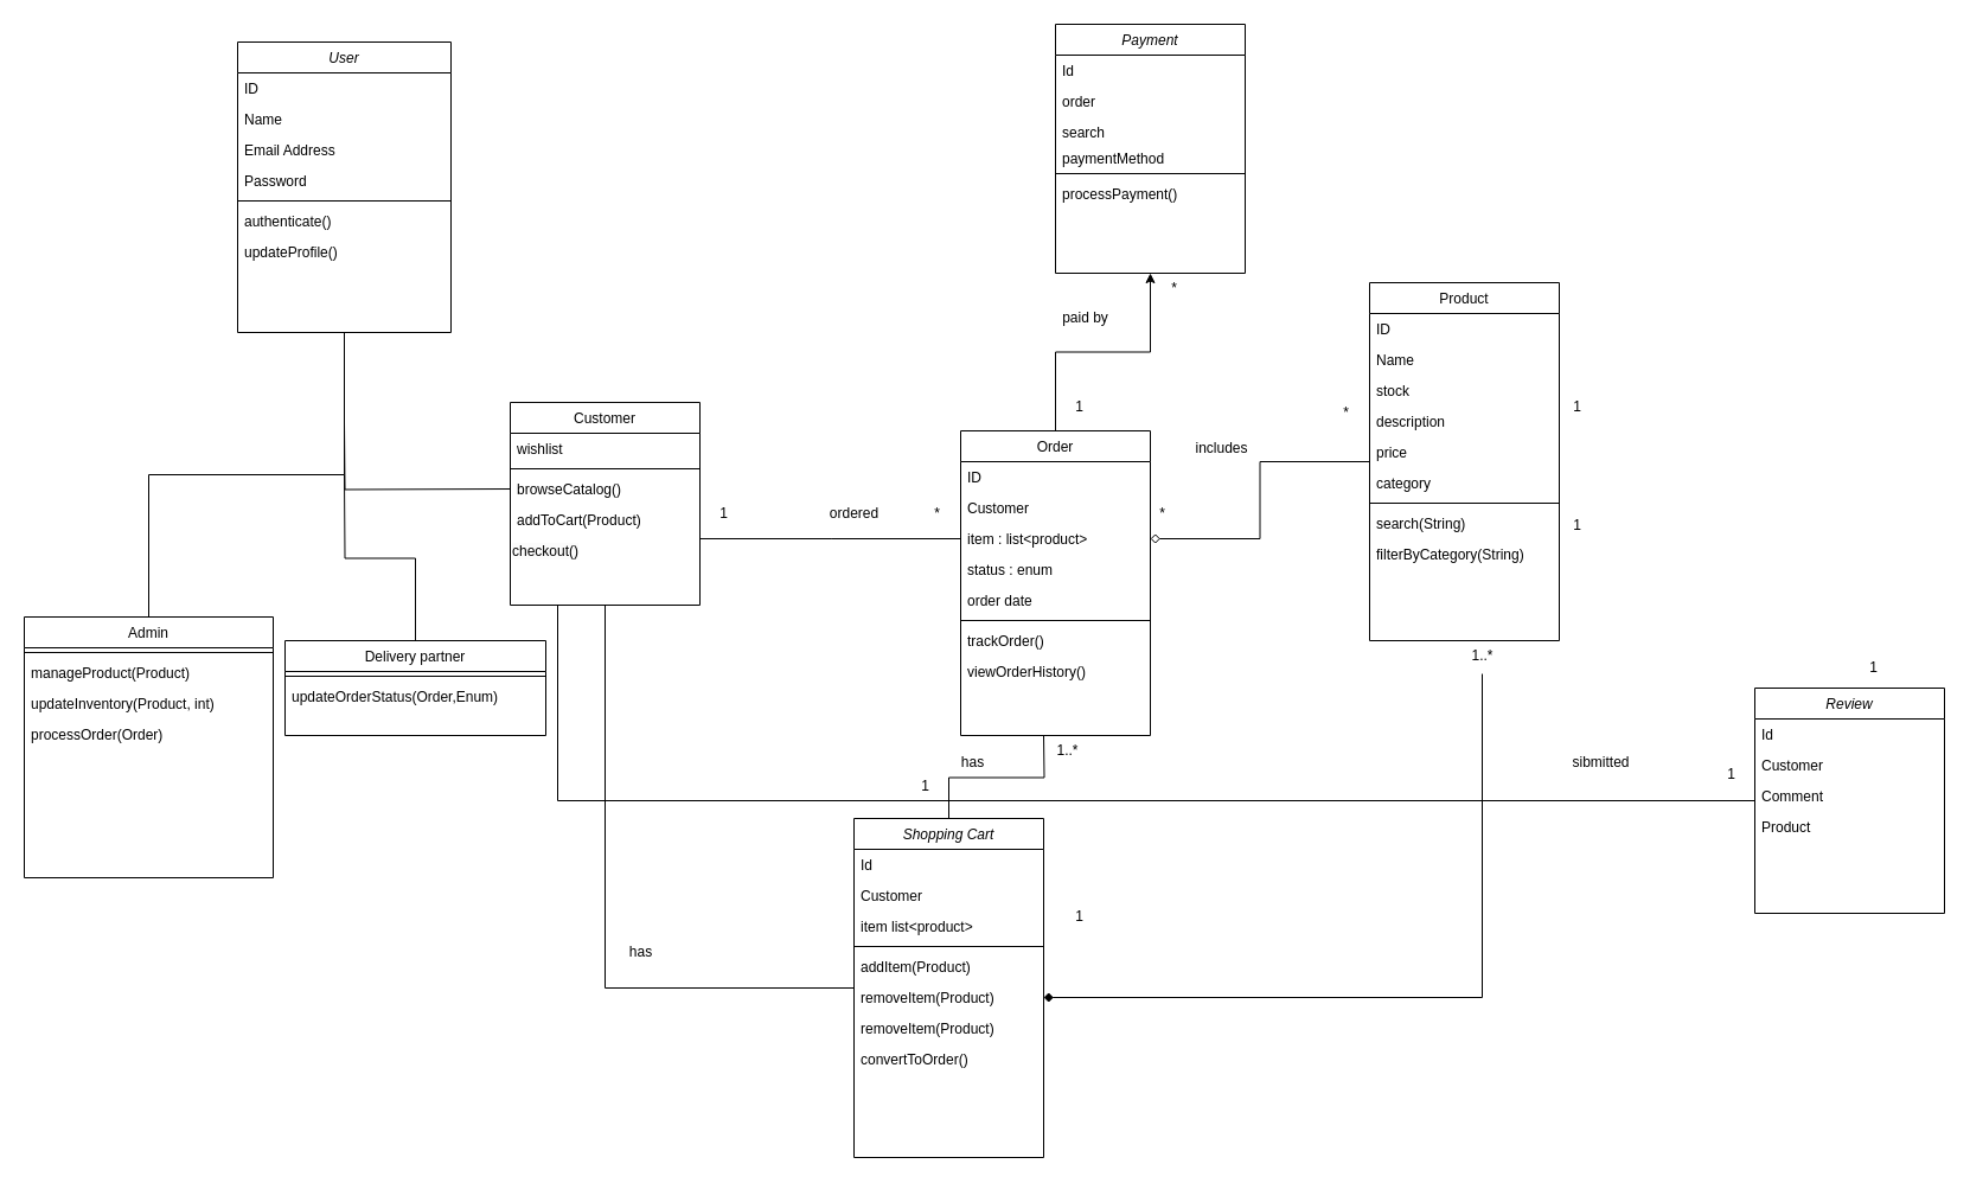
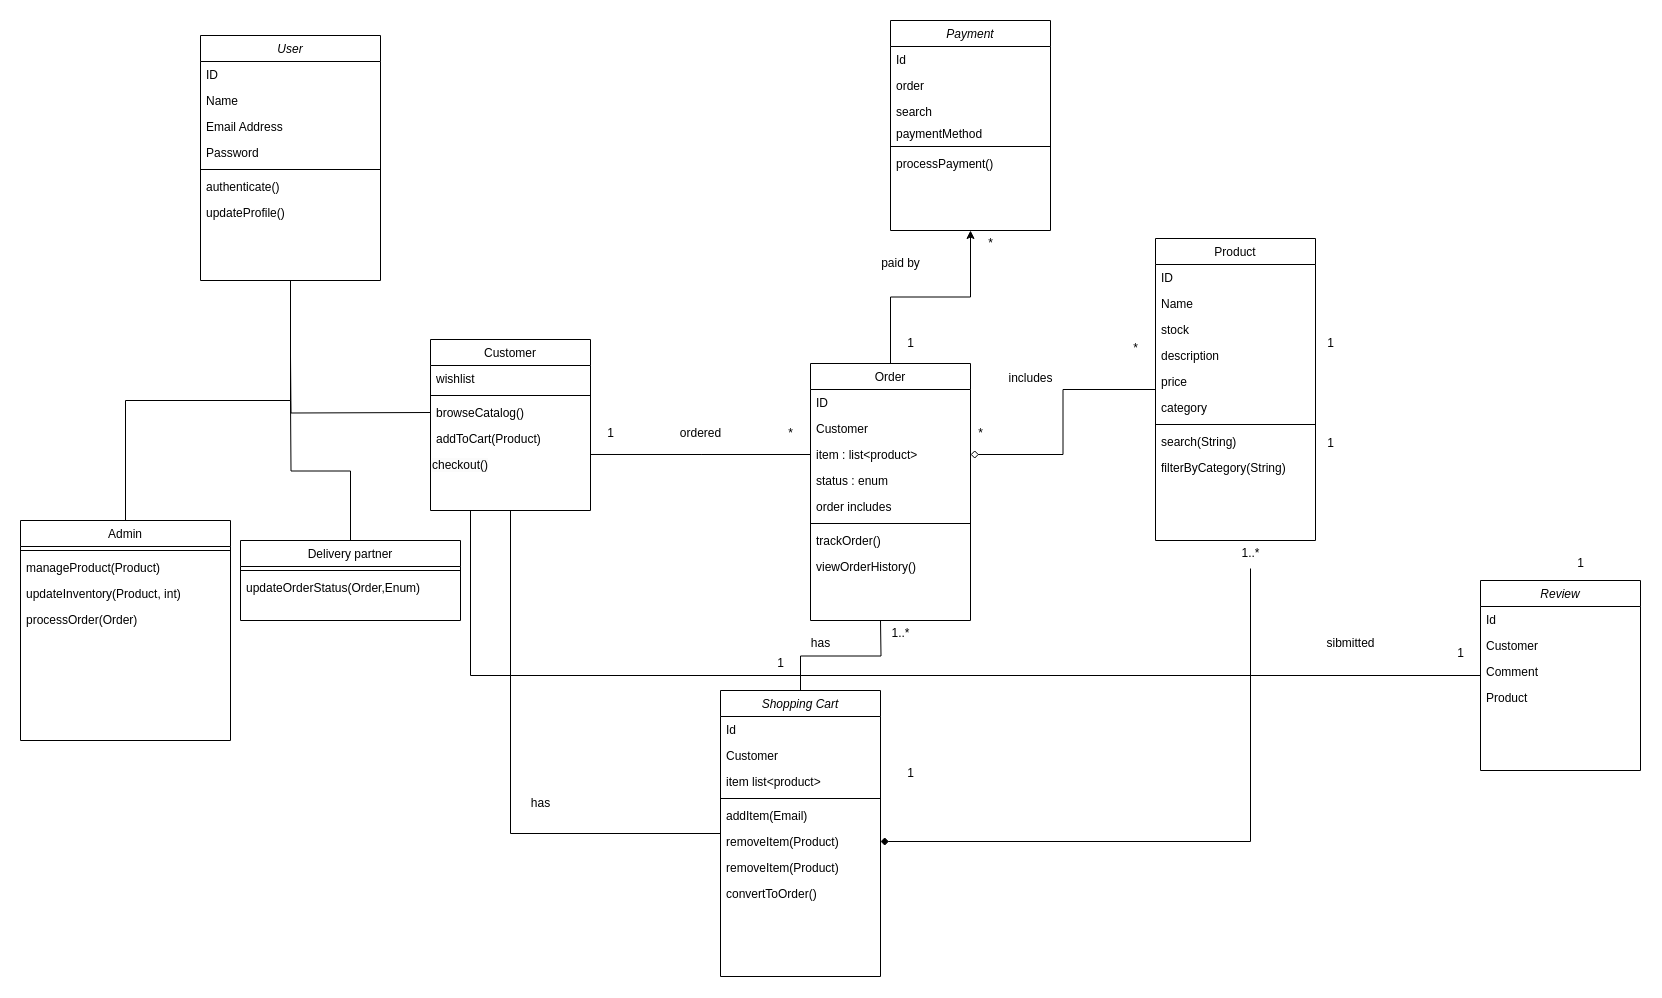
- <mxCell id="93" value="paid by" style="text;html=1;align=center;verticalAlign=middle;resizable=0;points=[];autosize=1;strokeColor=none;fillColor=none;" parent="1" vertex="1"><mxGeometry x="885" y="253" width="60" height="30" as="geometry" /></mxCell>
+ <mxCell id="93" value="paid by" style="text;html=1;align=center;verticalAlign=middle;resizable=0;points=[];autosize=1;strokeColor=none;fillColor=none;" parent="1" vertex="1"><mxGeometry x="870" y="248" width="60" height="30" as="geometry" /></mxCell>
- <mxCell id="94" value="ordered" style="text;html=1;align=center;verticalAlign=middle;resizable=0;points=[];autosize=1;strokeColor=none;fillColor=none;" parent="1" vertex="1"><mxGeometry x="690" y="418" width="60" height="30" as="geometry" /></mxCell>
+ <mxCell id="94" value="ordered" style="text;html=1;align=center;verticalAlign=middle;resizable=0;points=[];autosize=1;strokeColor=none;fillColor=none;" parent="1" vertex="1"><mxGeometry x="670" y="418" width="60" height="30" as="geometry" /></mxCell>
- <mxCell id="70" value="order date" style="text;align=left;verticalAlign=top;spacingLeft=4;spacingRight=4;overflow=hidden;rotatable=0;points=[[0,0.5],[1,0.5]];portConstraint=eastwest;" parent="64" vertex="1"><mxGeometry y="130" width="160" height="26" as="geometry" /></mxCell>
+ <mxCell id="70" value="order includes" style="text;align=left;verticalAlign=top;spacingLeft=4;spacingRight=4;overflow=hidden;rotatable=0;points=[[0,0.5],[1,0.5]];portConstraint=eastwest;" parent="64" vertex="1"><mxGeometry y="130" width="160" height="26" as="geometry" /></mxCell>
- <mxCell id="42" value="addItem(Product)" style="text;align=left;verticalAlign=top;spacingLeft=4;spacingRight=4;overflow=hidden;rotatable=0;points=[[0,0.5],[1,0.5]];portConstraint=eastwest;rounded=0;shadow=0;html=0;" parent="37" vertex="1"><mxGeometry y="112" width="160" height="26" as="geometry" /></mxCell>
+ <mxCell id="42" value="addItem(Email)" style="text;align=left;verticalAlign=top;spacingLeft=4;spacingRight=4;overflow=hidden;rotatable=0;points=[[0,0.5],[1,0.5]];portConstraint=eastwest;rounded=0;shadow=0;html=0;" parent="37" vertex="1"><mxGeometry y="112" width="160" height="26" as="geometry" /></mxCell>
